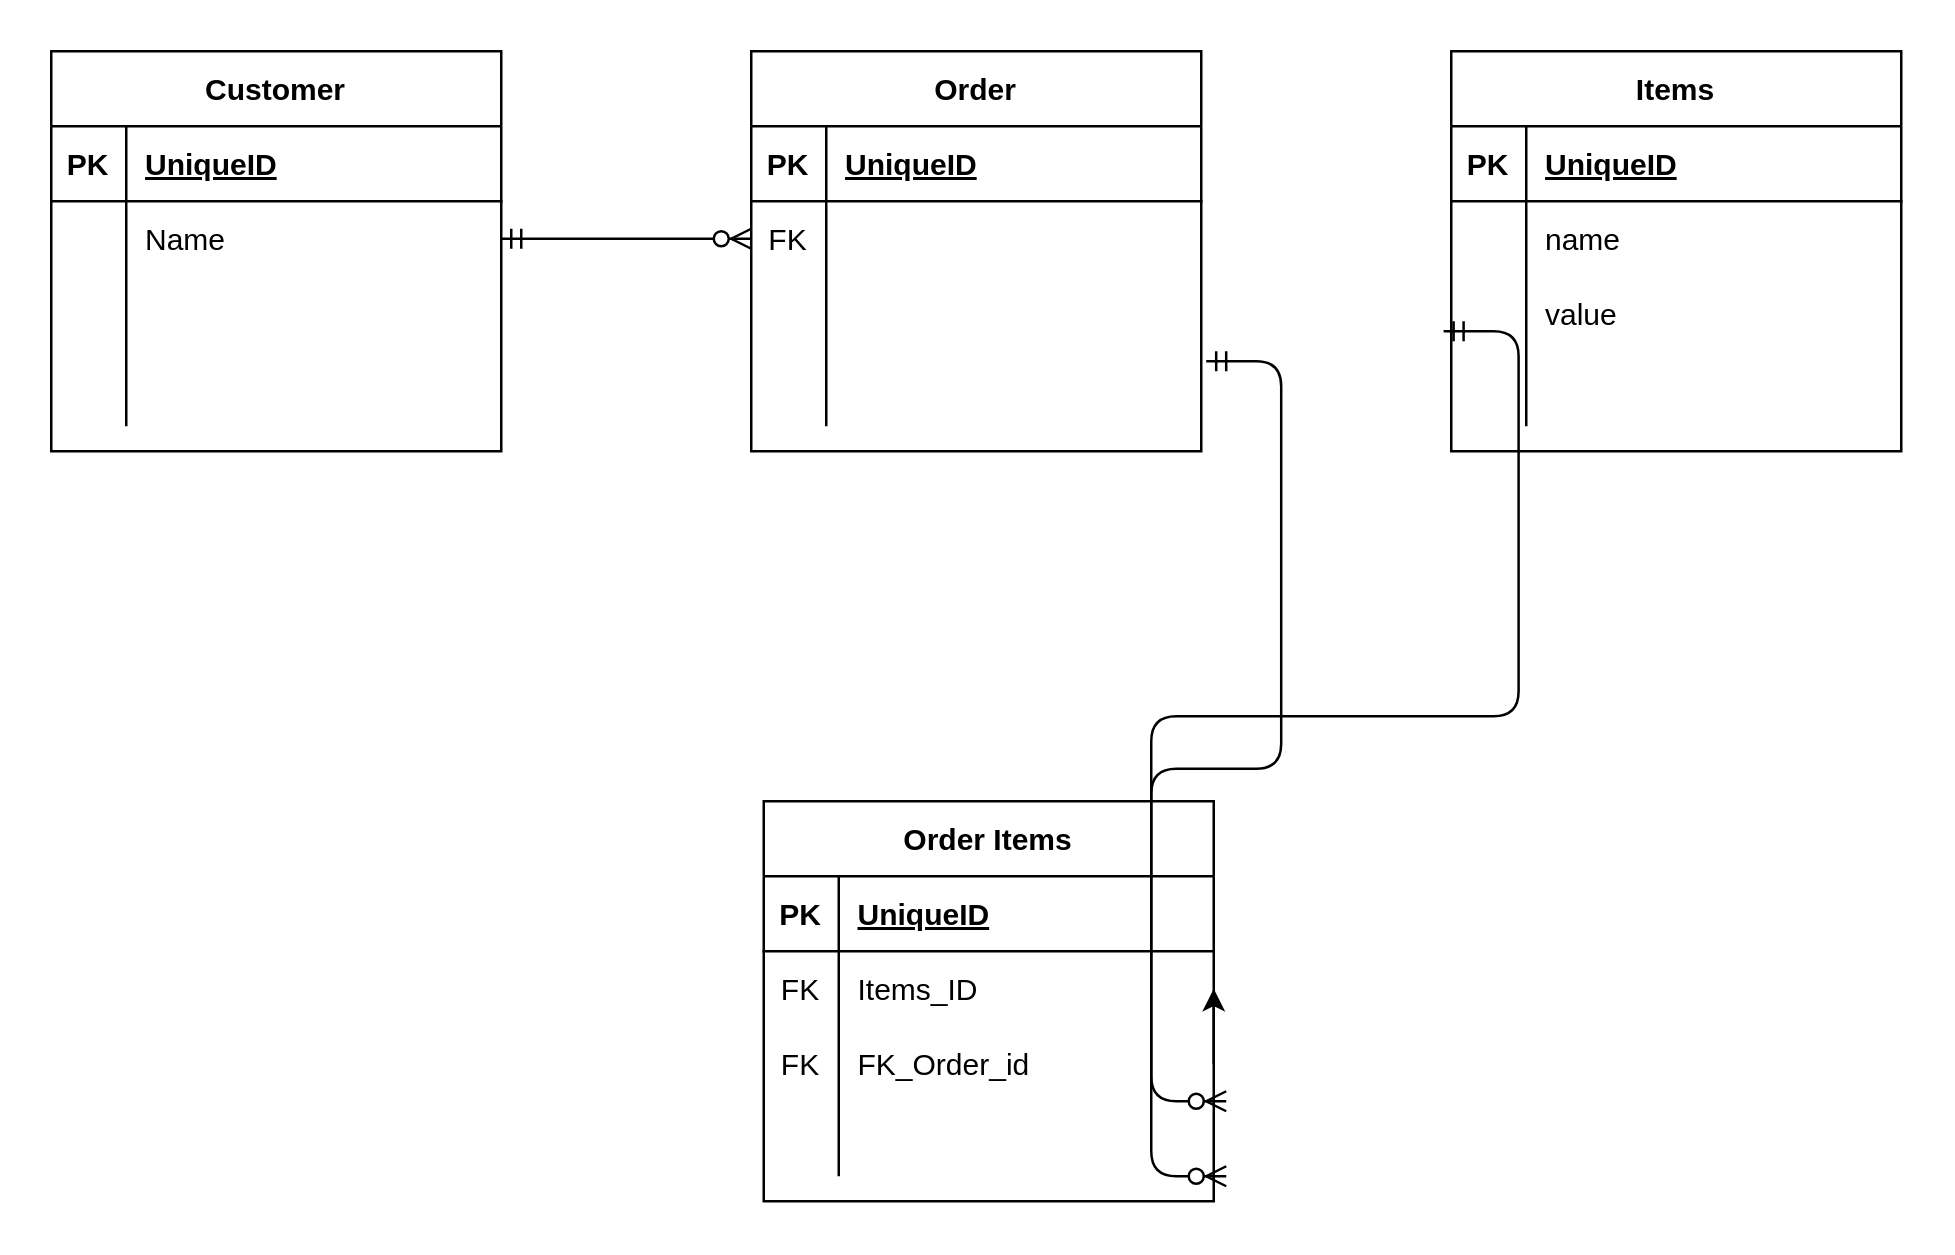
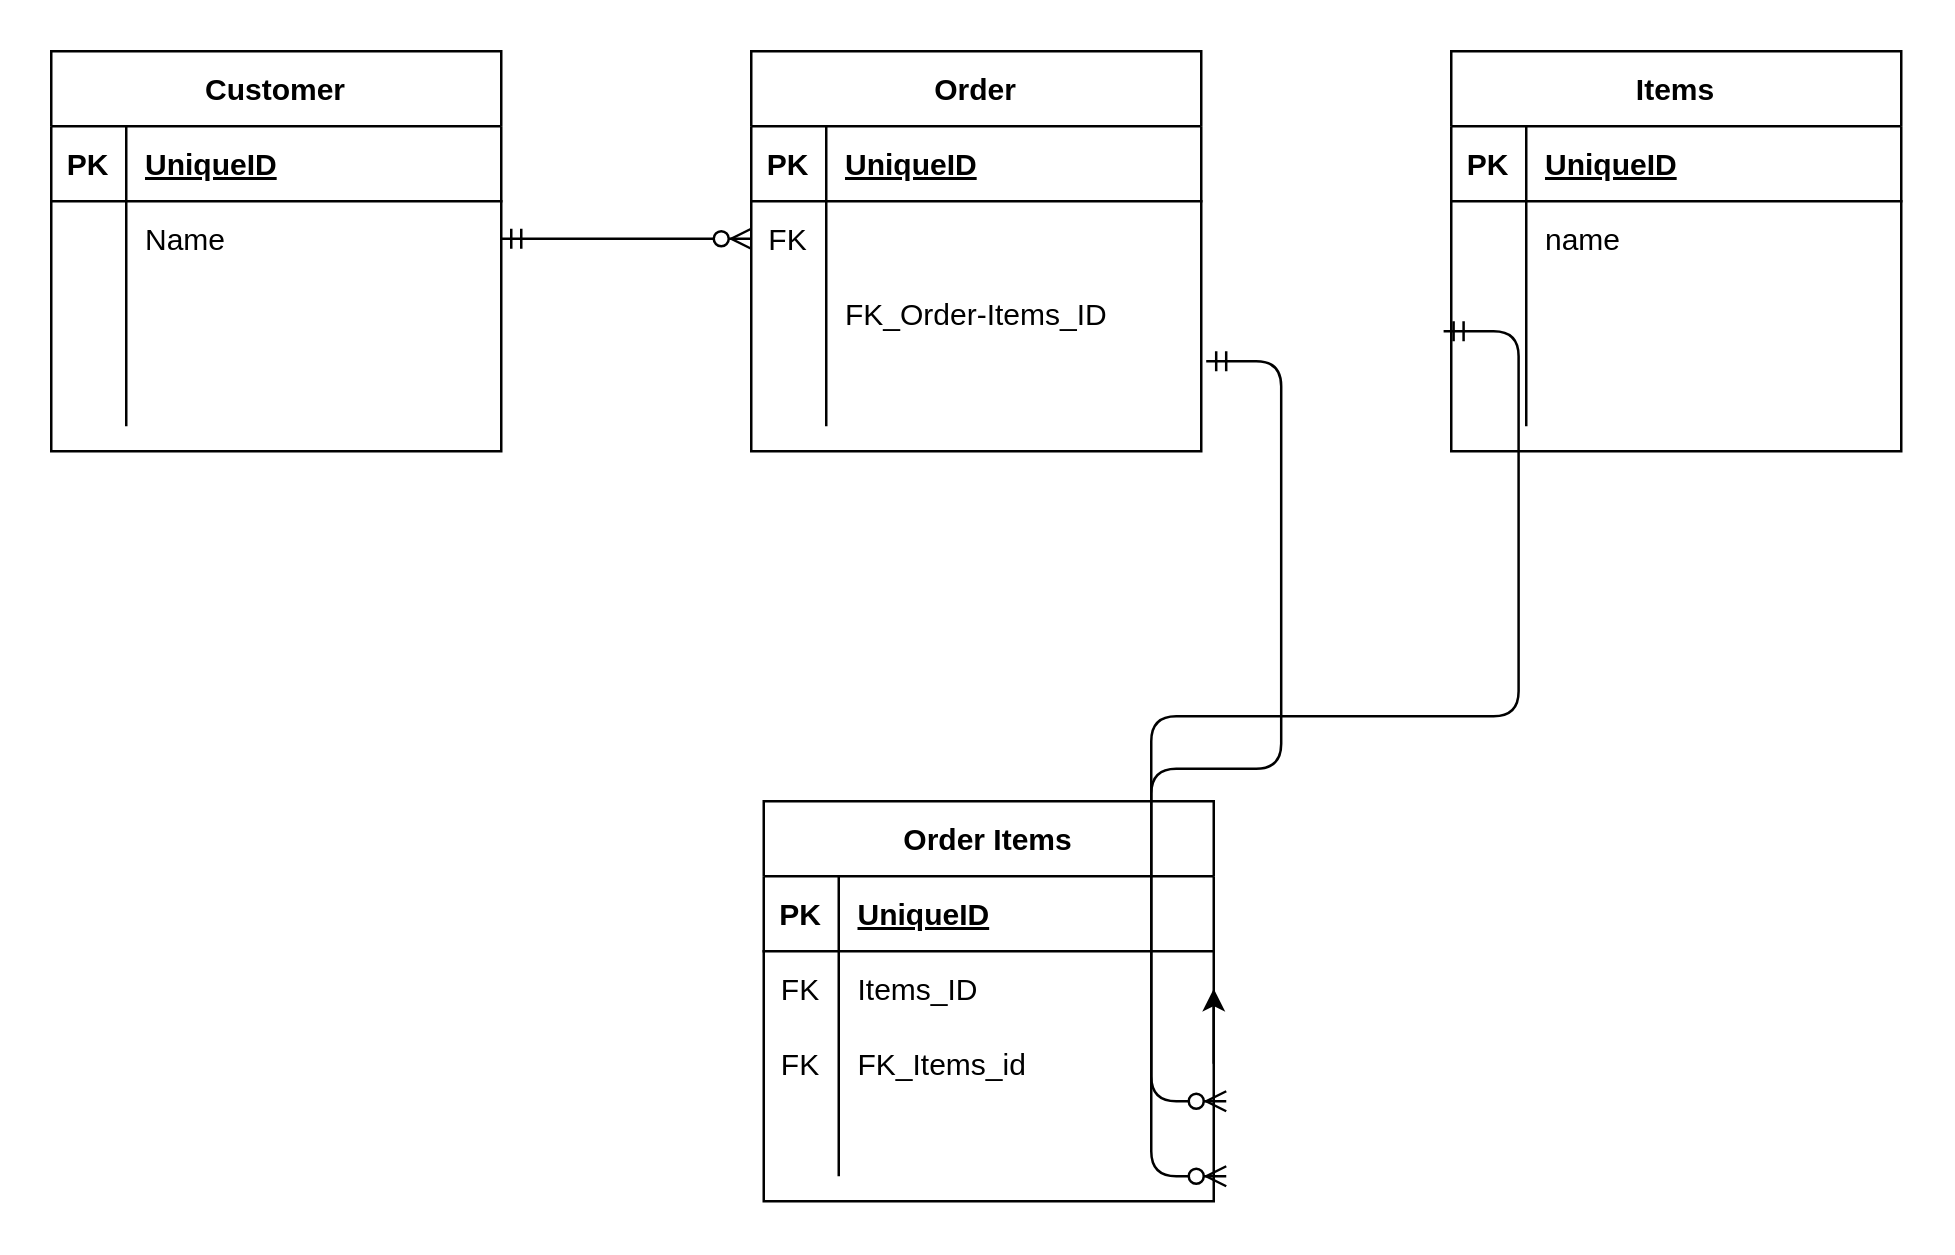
+ <mxCell id="36" value="FK_Order-Items_ID" style="shape=partialRectangle;connectable=0;fillColor=none;top=0;left=0;bottom=0;right=0;align=left;spacingLeft=6;overflow=hidden;" parent="34" vertex="1"><mxGeometry x="30" width="150" height="30" as="geometry" /></mxCell>
- <mxCell id="24" value="value" style="shape=partialRectangle;connectable=0;fillColor=none;top=0;left=0;bottom=0;right=0;align=left;spacingLeft=6;overflow=hidden;" parent="22" vertex="1"><mxGeometry x="30" width="150" height="30" as="geometry" /></mxCell>
- <mxCell id="50" value="FK_Order_id" style="shape=partialRectangle;connectable=0;fillColor=none;top=0;left=0;bottom=0;right=0;align=left;spacingLeft=6;overflow=hidden;" parent="48" vertex="1"><mxGeometry x="30" width="150" height="30" as="geometry" /></mxCell>
+ <mxCell id="50" value="FK_Items_id" style="shape=partialRectangle;connectable=0;fillColor=none;top=0;left=0;bottom=0;right=0;align=left;spacingLeft=6;overflow=hidden;" parent="48" vertex="1"><mxGeometry x="30" width="150" height="30" as="geometry" /></mxCell>
